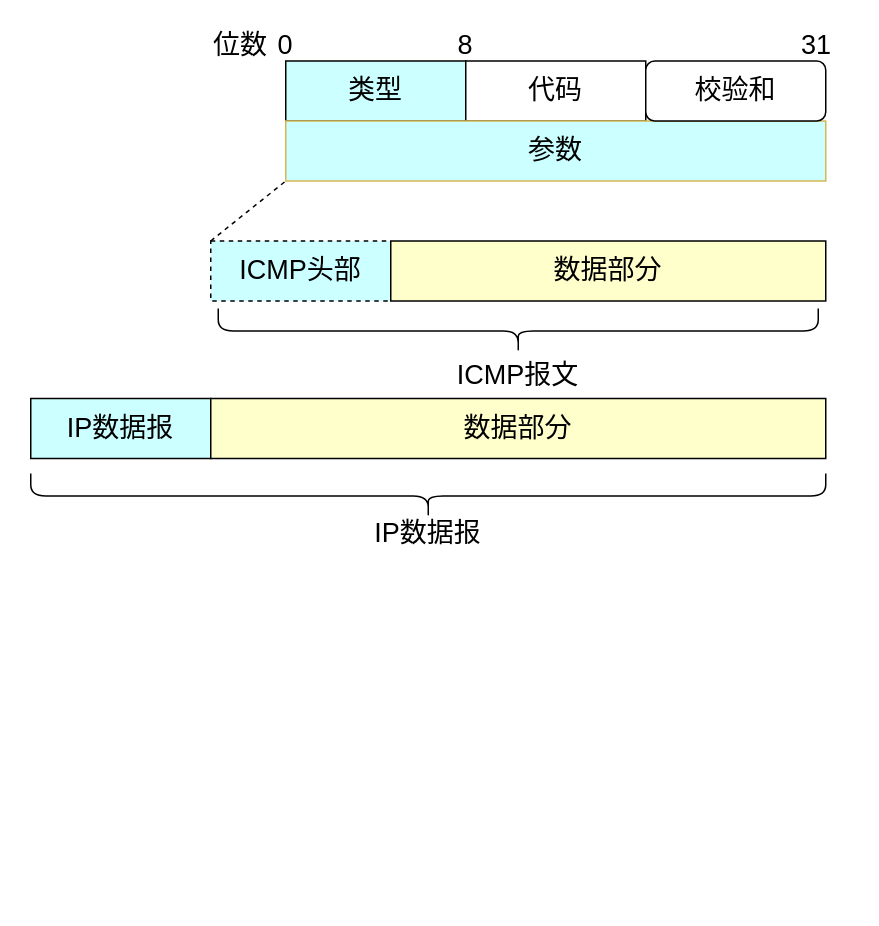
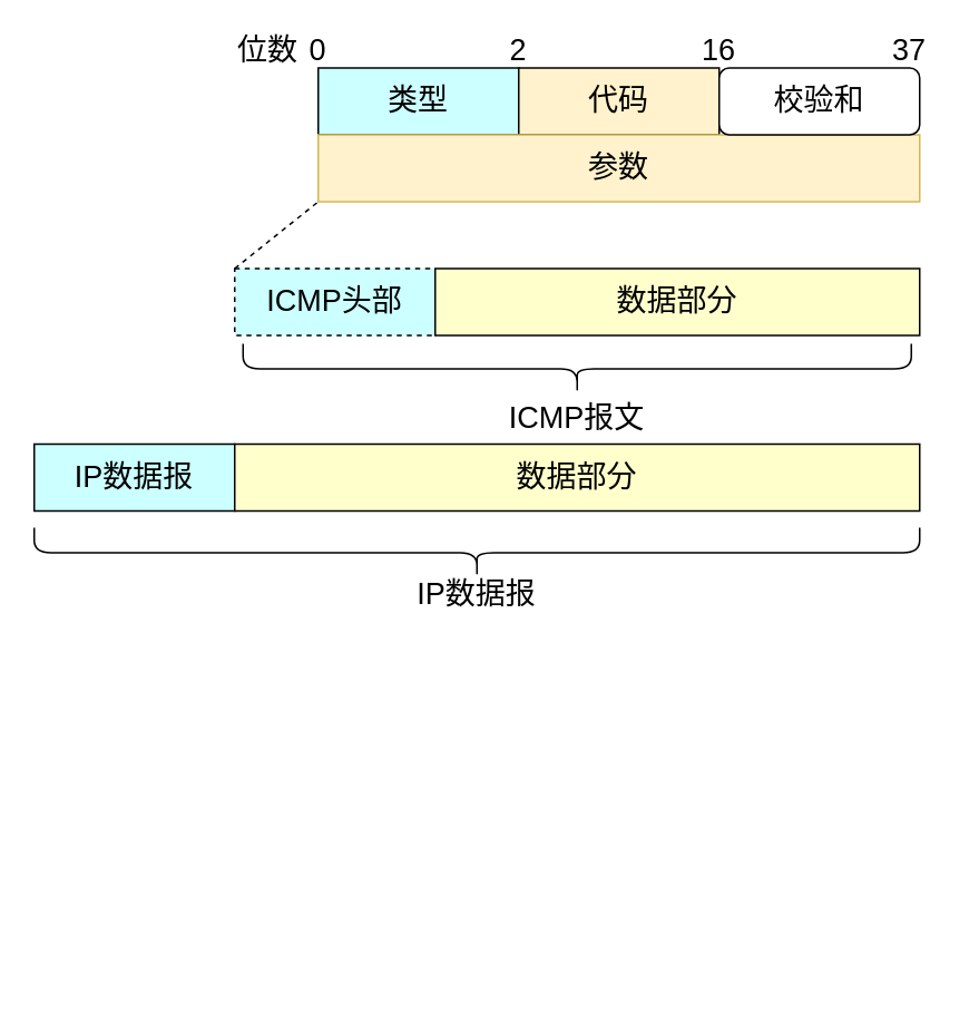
- <mxCell id="17" value="8" style="text;html=1;strokeColor=none;fillColor=none;align=center;verticalAlign=middle;whiteSpace=wrap;rounded=0;fontSize=18;" vertex="1" parent="1"><mxGeometry x="290" y="20" width="40" height="20" as="geometry" /></mxCell>
+ <mxCell id="17" value="2" style="text;html=1;strokeColor=none;fillColor=none;align=center;verticalAlign=middle;whiteSpace=wrap;rounded=0;fontSize=18;" vertex="1" parent="1"><mxGeometry x="290" y="20" width="40" height="20" as="geometry" /></mxCell>
+ <mxCell id="18" value="16" style="text;html=1;strokeColor=none;fillColor=none;align=center;verticalAlign=middle;whiteSpace=wrap;rounded=0;fontSize=18;" vertex="1" parent="1"><mxGeometry x="410" y="20" width="40" height="20" as="geometry" /></mxCell>
- <mxCell id="19" value="31" style="text;html=1;strokeColor=none;fillColor=none;align=center;verticalAlign=middle;whiteSpace=wrap;rounded=0;fontSize=18;" vertex="1" parent="1"><mxGeometry x="524" y="20" width="40" height="20" as="geometry" /></mxCell>
+ <mxCell id="19" value="37" style="text;html=1;strokeColor=none;fillColor=none;align=center;verticalAlign=middle;whiteSpace=wrap;rounded=0;fontSize=18;" vertex="1" parent="1"><mxGeometry x="524" y="20" width="40" height="20" as="geometry" /></mxCell>
- <mxCell id="3" value="代码" style="rounded=0;whiteSpace=wrap;html=1;fontSize=18;" vertex="1" parent="1"><mxGeometry x="310" y="40" width="120" height="40" as="geometry" /></mxCell>
+ <mxCell id="3" value="代码" style="rounded=0;whiteSpace=wrap;html=1;fontSize=18;fillColor=#fff2cc;" vertex="1" parent="1"><mxGeometry x="310" y="40" width="120" height="40" as="geometry" /></mxCell>
- <mxCell id="4" value="参数" style="rounded=0;whiteSpace=wrap;html=1;fontSize=18;fillColor=#ccffff;strokeColor=#d6b656;" vertex="1" parent="1"><mxGeometry x="190" y="80" width="360" height="40" as="geometry" /></mxCell>
+ <mxCell id="4" value="参数" style="rounded=0;whiteSpace=wrap;html=1;fontSize=18;fillColor=#fff2cc;strokeColor=#d6b656;" vertex="1" parent="1"><mxGeometry x="190" y="80" width="360" height="40" as="geometry" /></mxCell>
